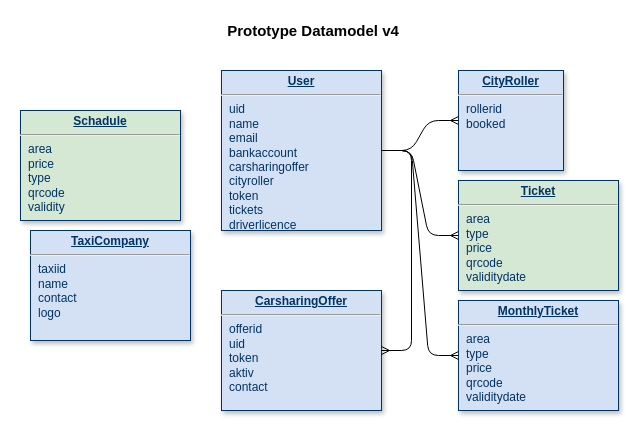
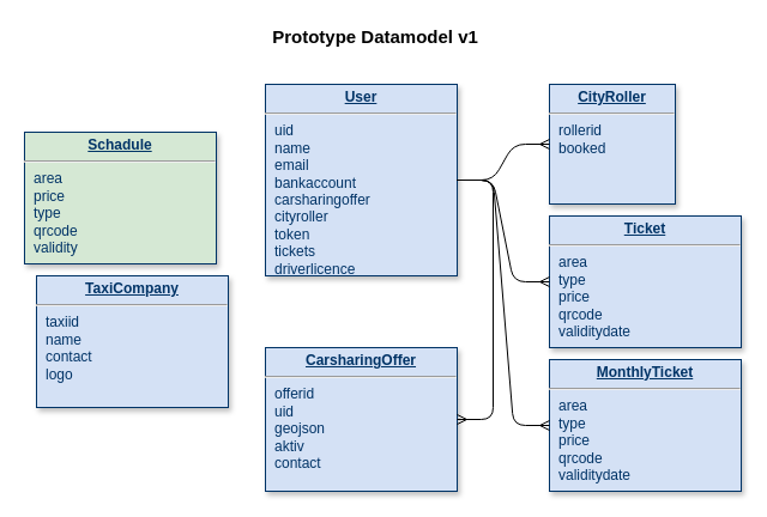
- <mxCell id="13" value="Prototype Datamodel v4" style="text;html=1;strokeColor=none;fillColor=none;align=center;verticalAlign=middle;whiteSpace=wrap;rounded=0;fontSize=15;fontStyle=1" vertex="1" parent="1"><mxGeometry x="187" y="20" width="252" height="20" as="geometry" /></mxCell>
+ <mxCell id="13" value="Prototype Datamodel v1" style="text;html=1;strokeColor=none;fillColor=none;align=center;verticalAlign=middle;whiteSpace=wrap;rounded=0;fontSize=15;fontStyle=1" vertex="1" parent="1"><mxGeometry x="187" y="20" width="252" height="20" as="geometry" /></mxCell>
- <mxCell id="3" value="&lt;p style=&quot;margin: 4px 0px 0px ; text-align: center ; text-decoration: underline&quot;&gt;&lt;strong&gt;Ticket&lt;/strong&gt;&lt;/p&gt;&lt;hr&gt;&lt;p style=&quot;margin: 0px 0px 0px 8px&quot;&gt;area&lt;/p&gt;&lt;p style=&quot;margin: 0px 0px 0px 8px&quot;&gt;type&lt;/p&gt;&lt;p style=&quot;margin: 0px 0px 0px 8px&quot;&gt;price&lt;/p&gt;&lt;p style=&quot;margin: 0px 0px 0px 8px&quot;&gt;qrcode&lt;/p&gt;&lt;p style=&quot;margin: 0px 0px 0px 8px&quot;&gt;validitydate&lt;br&gt;&lt;/p&gt;" style="verticalAlign=top;align=left;overflow=fill;fontSize=12;fontFamily=Helvetica;html=1;strokeColor=#003366;shadow=1;fillColor=#d5e8d4;fontColor=#003366;" parent="1" vertex="1"><mxGeometry x="458" y="180" width="160" height="110" as="geometry" /></mxCell>
+ <mxCell id="3" value="&lt;p style=&quot;margin: 4px 0px 0px ; text-align: center ; text-decoration: underline&quot;&gt;&lt;strong&gt;Ticket&lt;/strong&gt;&lt;/p&gt;&lt;hr&gt;&lt;p style=&quot;margin: 0px 0px 0px 8px&quot;&gt;area&lt;/p&gt;&lt;p style=&quot;margin: 0px 0px 0px 8px&quot;&gt;type&lt;/p&gt;&lt;p style=&quot;margin: 0px 0px 0px 8px&quot;&gt;price&lt;/p&gt;&lt;p style=&quot;margin: 0px 0px 0px 8px&quot;&gt;qrcode&lt;/p&gt;&lt;p style=&quot;margin: 0px 0px 0px 8px&quot;&gt;validitydate&lt;br&gt;&lt;/p&gt;" style="verticalAlign=top;align=left;overflow=fill;fontSize=12;fontFamily=Helvetica;html=1;strokeColor=#003366;shadow=1;fillColor=#D4E1F5;fontColor=#003366" parent="1" vertex="1"><mxGeometry x="458" y="180" width="160" height="110" as="geometry" /></mxCell>
- <mxCell id="2" value="&lt;p style=&quot;margin: 0px ; margin-top: 4px ; text-align: center ; text-decoration: underline&quot;&gt;&lt;strong&gt;CarsharingOffer&lt;/strong&gt;&lt;/p&gt;&lt;hr&gt;&lt;p style=&quot;margin: 0px ; margin-left: 8px&quot;&gt;offerid&lt;/p&gt;&lt;p style=&quot;margin: 0px ; margin-left: 8px&quot;&gt;uid&lt;/p&gt;&lt;p style=&quot;margin: 0px ; margin-left: 8px&quot;&gt;token&lt;/p&gt;&lt;p style=&quot;margin: 0px ; margin-left: 8px&quot;&gt;aktiv&lt;/p&gt;&lt;p style=&quot;margin: 0px ; margin-left: 8px&quot;&gt;contact&lt;/p&gt;" style="verticalAlign=top;align=left;overflow=fill;fontSize=12;fontFamily=Helvetica;html=1;strokeColor=#003366;shadow=1;fillColor=#D4E1F5;fontColor=#003366" parent="1" vertex="1"><mxGeometry x="221" y="290" width="160" height="120" as="geometry" /></mxCell>
+ <mxCell id="2" value="&lt;p style=&quot;margin: 0px ; margin-top: 4px ; text-align: center ; text-decoration: underline&quot;&gt;&lt;strong&gt;CarsharingOffer&lt;/strong&gt;&lt;/p&gt;&lt;hr&gt;&lt;p style=&quot;margin: 0px ; margin-left: 8px&quot;&gt;offerid&lt;/p&gt;&lt;p style=&quot;margin: 0px ; margin-left: 8px&quot;&gt;uid&lt;/p&gt;&lt;p style=&quot;margin: 0px ; margin-left: 8px&quot;&gt;geojson&lt;/p&gt;&lt;p style=&quot;margin: 0px ; margin-left: 8px&quot;&gt;aktiv&lt;/p&gt;&lt;p style=&quot;margin: 0px ; margin-left: 8px&quot;&gt;contact&lt;/p&gt;" style="verticalAlign=top;align=left;overflow=fill;fontSize=12;fontFamily=Helvetica;html=1;strokeColor=#003366;shadow=1;fillColor=#D4E1F5;fontColor=#003366" parent="1" vertex="1"><mxGeometry x="221" y="290" width="160" height="120" as="geometry" /></mxCell>
